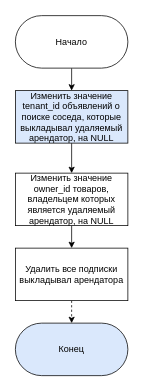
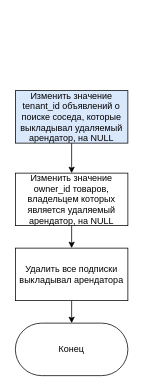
- <mxCell id="3" value="Начало" style="rounded=1;whiteSpace=wrap;html=1;strokeWidth=1;fillColor=#FFFFFF;arcSize=50;" parent="1" vertex="1"><mxGeometry x="20" y="20" width="150" height="70" as="geometry" /></mxCell>
- <mxCell id="2" style="edgeStyle=orthogonalEdgeStyle;rounded=0;orthogonalLoop=1;jettySize=auto;html=1;exitX=0.5;exitY=1;exitDx=0;exitDy=0;entryX=0.5;entryY=0;entryDx=0;entryDy=0;" parent="1" source="3" target="6" edge="1"><mxGeometry relative="1" as="geometry" /></mxCell>
- <mxCell id="9" style="edgeStyle=orthogonalEdgeStyle;rounded=0;orthogonalLoop=1;jettySize=auto;html=1;exitX=0.5;exitY=1;exitDx=0;exitDy=0;entryX=0.5;entryY=0;entryDx=0;entryDy=0;dashed=1;" parent="1" source="10" target="4" edge="1"><mxGeometry relative="1" as="geometry" /></mxCell>
+ <mxCell id="9" style="edgeStyle=orthogonalEdgeStyle;rounded=0;orthogonalLoop=1;jettySize=auto;html=1;exitX=0.5;exitY=1;exitDx=0;exitDy=0;entryX=0.5;entryY=0;entryDx=0;entryDy=0;" parent="1" source="10" target="4" edge="1"><mxGeometry relative="1" as="geometry" /></mxCell>
- <mxCell id="4" value="Конец" style="rounded=1;whiteSpace=wrap;html=1;strokeWidth=1;fillColor=#dae8fc;arcSize=50;" parent="1" vertex="1"><mxGeometry x="20" y="430" width="150" height="70" as="geometry" /></mxCell>
+ <mxCell id="4" value="Конец" style="rounded=1;whiteSpace=wrap;html=1;strokeWidth=1;fillColor=#FFFFFF;arcSize=50;" parent="1" vertex="1"><mxGeometry x="20" y="430" width="150" height="70" as="geometry" /></mxCell>
